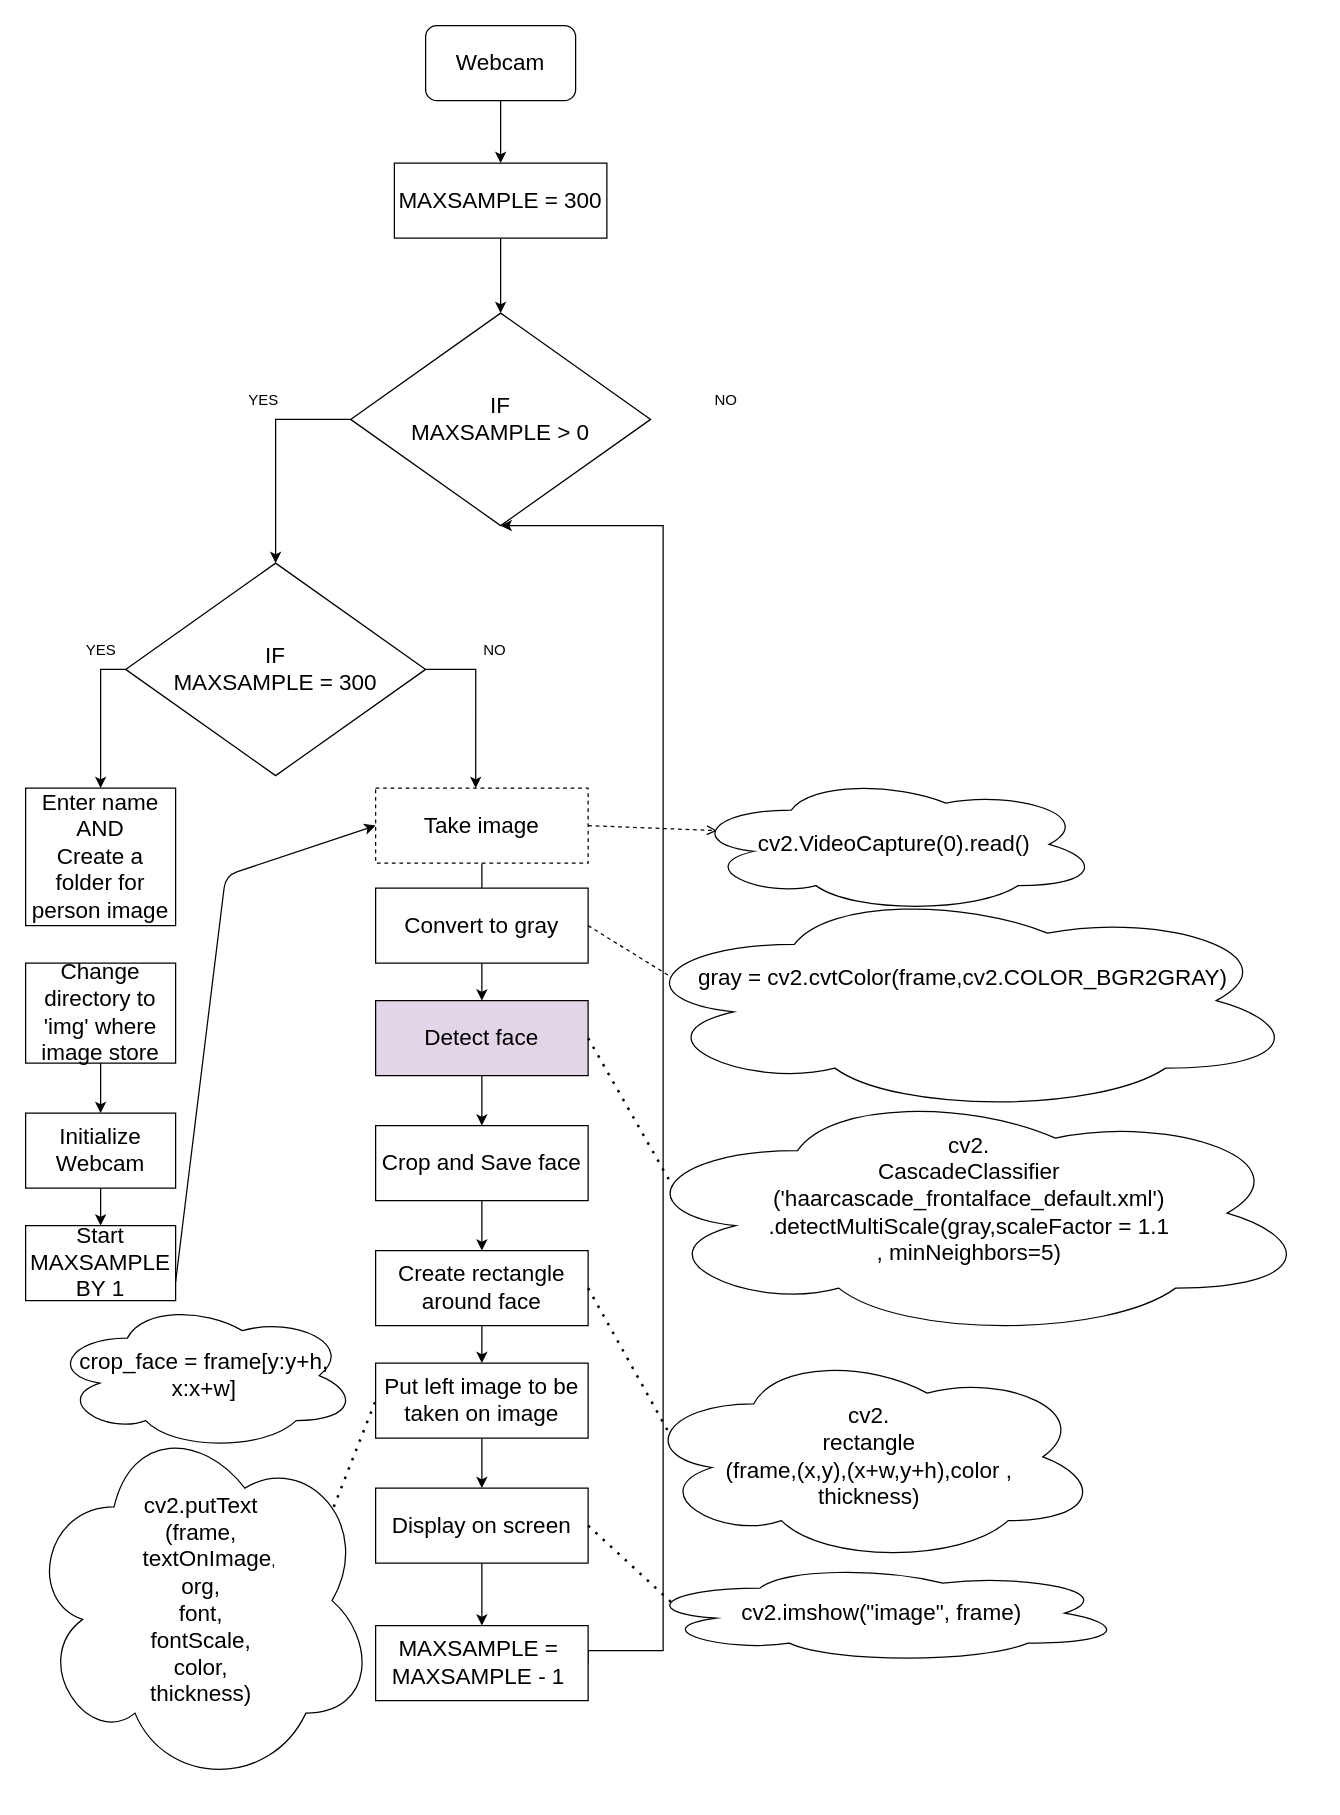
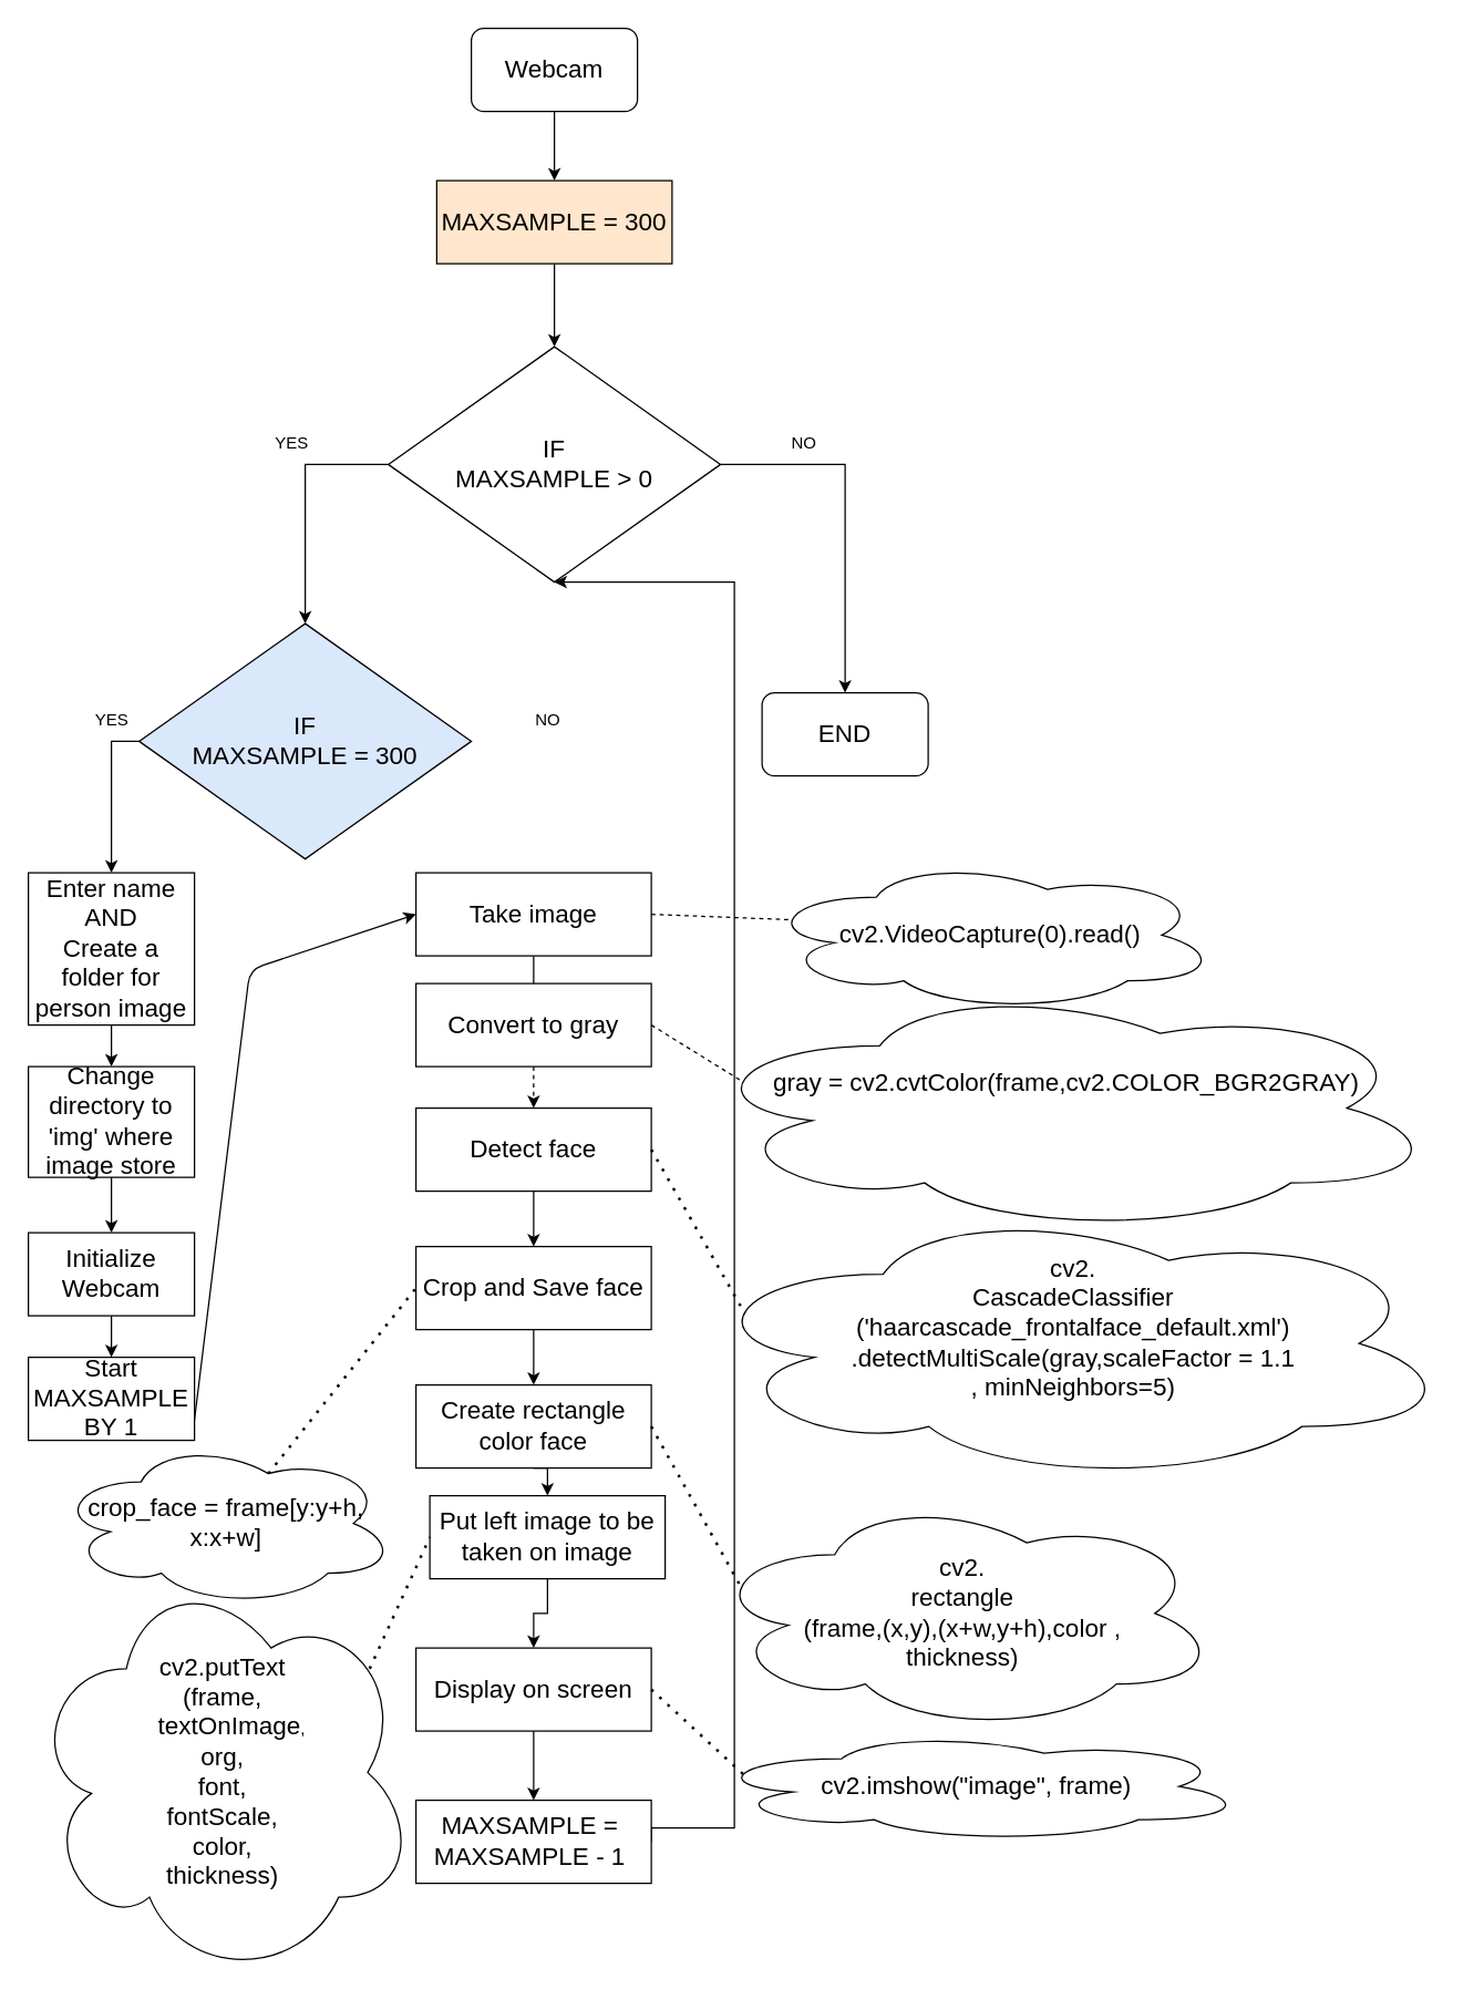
- <mxCell id="4" value="&lt;font style=&quot;font-size: 18px&quot;&gt;MAXSAMPLE = 300&lt;/font&gt;" style="rounded=0;whiteSpace=wrap;html=1;" parent="1" vertex="1"><mxGeometry x="315" y="130" width="170" height="60" as="geometry" /></mxCell>
+ <mxCell id="4" value="&lt;font style=&quot;font-size: 18px&quot;&gt;MAXSAMPLE = 300&lt;/font&gt;" style="rounded=0;whiteSpace=wrap;html=1;fillColor=#ffe6cc;" parent="1" vertex="1"><mxGeometry x="315" y="130" width="170" height="60" as="geometry" /></mxCell>
+ <mxCell id="8" style="edgeStyle=orthogonalEdgeStyle;rounded=0;orthogonalLoop=1;jettySize=auto;html=1;entryX=0.5;entryY=0;entryDx=0;entryDy=0;exitX=1;exitY=0.5;exitDx=0;exitDy=0;" parent="1" source="7" target="32" edge="1"><mxGeometry relative="1" as="geometry"><mxPoint x="610" y="490" as="targetPoint" /><mxPoint x="520" y="335" as="sourcePoint" /><Array as="points"><mxPoint x="610" y="335" /></Array></mxGeometry></mxCell>
+ <mxCell id="32" value="&lt;font style=&quot;font-size: 18px&quot;&gt;END&lt;/font&gt;" style="rounded=1;whiteSpace=wrap;html=1;" parent="1" vertex="1"><mxGeometry x="550" y="500" width="120" height="60" as="geometry" /></mxCell>
- <mxCell id="13" value="&lt;font style=&quot;font-size: 18px&quot;&gt;IF &lt;br&gt;MAXSAMPLE = 300&lt;/font&gt;" style="rhombus;whiteSpace=wrap;html=1;" parent="1" vertex="1"><mxGeometry x="100" y="450" width="240" height="170" as="geometry" /></mxCell>
+ <mxCell id="13" value="&lt;font style=&quot;font-size: 18px&quot;&gt;IF &lt;br&gt;MAXSAMPLE = 300&lt;/font&gt;" style="rhombus;whiteSpace=wrap;html=1;fillColor=#dae8fc;" parent="1" vertex="1"><mxGeometry x="100" y="450" width="240" height="170" as="geometry" /></mxCell>
- <mxCell id="12" style="edgeStyle=orthogonalEdgeStyle;rounded=0;orthogonalLoop=1;jettySize=auto;html=1;exitX=1;exitY=0.5;exitDx=0;exitDy=0;entryX=0.471;entryY=0;entryDx=0;entryDy=0;entryPerimeter=0;" parent="1" source="13" target="34" edge="1"><mxGeometry relative="1" as="geometry"><mxPoint x="380" y="620" as="targetPoint" /><mxPoint x="340" y="540" as="sourcePoint" /><Array as="points"><mxPoint x="380" y="535" /></Array></mxGeometry></mxCell>
- <mxCell id="34" value="&lt;span style=&quot;font-size: 18px&quot;&gt;Take image&lt;/span&gt;" style="rounded=0;whiteSpace=wrap;html=1;dashed=1;" parent="1" vertex="1"><mxGeometry x="300" y="630" width="170" height="60" as="geometry" /></mxCell>
+ <mxCell id="34" value="&lt;span style=&quot;font-size: 18px&quot;&gt;Take image&lt;/span&gt;" style="rounded=0;whiteSpace=wrap;html=1;" parent="1" vertex="1"><mxGeometry x="300" y="630" width="170" height="60" as="geometry" /></mxCell>
- <mxCell id="41" value="" style="endArrow=open;dashed=1;html=1;exitX=1;exitY=0.5;exitDx=0;exitDy=0;entryX=0.07;entryY=0.4;entryDx=0;entryDy=0;entryPerimeter=0;" edge="1" parent="1" source="34" target="42"><mxGeometry width="50" height="50" relative="1" as="geometry"><mxPoint x="560" y="680" as="sourcePoint" /><mxPoint x="610" y="660" as="targetPoint" /></mxGeometry></mxCell>
+ <mxCell id="41" value="" style="endArrow=none;dashed=1;html=1;exitX=1;exitY=0.5;exitDx=0;exitDy=0;entryX=0.07;entryY=0.4;entryDx=0;entryDy=0;entryPerimeter=0;" edge="1" parent="1" source="34" target="42"><mxGeometry width="50" height="50" relative="1" as="geometry"><mxPoint x="560" y="680" as="sourcePoint" /><mxPoint x="610" y="660" as="targetPoint" /></mxGeometry></mxCell>
+ <mxCell id="33" style="edgeStyle=orthogonalEdgeStyle;rounded=0;orthogonalLoop=1;jettySize=auto;html=1;exitX=0.5;exitY=1;exitDx=0;exitDy=0;entryX=0.5;entryY=0;entryDx=0;entryDy=0;" parent="1" source="14" target="37" edge="1"><mxGeometry relative="1" as="geometry"><mxPoint x="70" y="790" as="targetPoint" /><mxPoint x="70" y="740" as="sourcePoint" /></mxGeometry></mxCell>
- <mxCell id="20" style="edgeStyle=orthogonalEdgeStyle;rounded=0;orthogonalLoop=1;jettySize=auto;html=1;entryX=0.5;entryY=0;entryDx=0;entryDy=0;exitX=0.5;exitY=1;exitDx=0;exitDy=0;" parent="1" source="19" target="21" edge="1"><mxGeometry relative="1" as="geometry"><mxPoint x="379.5" y="860" as="targetPoint" /><mxPoint x="379.5" y="810" as="sourcePoint" /></mxGeometry></mxCell>
+ <mxCell id="20" style="edgeStyle=orthogonalEdgeStyle;rounded=0;orthogonalLoop=1;jettySize=auto;html=1;entryX=0.5;entryY=0;entryDx=0;entryDy=0;exitX=0.5;exitY=1;exitDx=0;exitDy=0;dashed=1;" parent="1" source="19" target="21" edge="1"><mxGeometry relative="1" as="geometry"><mxPoint x="379.5" y="860" as="targetPoint" /><mxPoint x="379.5" y="810" as="sourcePoint" /></mxGeometry></mxCell>
- <mxCell id="21" value="&lt;span style=&quot;font-size: 18px&quot;&gt;Detect face&lt;/span&gt;" style="rounded=0;whiteSpace=wrap;html=1;fillColor=#e1d5e7;" parent="1" vertex="1"><mxGeometry x="300" y="800" width="170" height="60" as="geometry" /></mxCell>
+ <mxCell id="21" value="&lt;span style=&quot;font-size: 18px&quot;&gt;Detect face&lt;/span&gt;" style="rounded=0;whiteSpace=wrap;html=1;" parent="1" vertex="1"><mxGeometry x="300" y="800" width="170" height="60" as="geometry" /></mxCell>
+ <mxCell id="47" value="" style="endArrow=none;dashed=1;html=1;dashPattern=1 3;strokeWidth=2;entryX=0;entryY=0.5;entryDx=0;entryDy=0;exitX=0.625;exitY=0.2;exitDx=0;exitDy=0;exitPerimeter=0;" edge="1" parent="1" source="48" target="40"><mxGeometry width="50" height="50" relative="1" as="geometry"><mxPoint x="210" y="1050" as="sourcePoint" /><mxPoint x="260" y="1000" as="targetPoint" /></mxGeometry></mxCell>
- <mxCell id="23" value="&lt;font style=&quot;font-size: 18px&quot;&gt;Create rectangle around face&lt;br&gt;&lt;/font&gt;" style="rounded=0;whiteSpace=wrap;html=1;" parent="1" vertex="1"><mxGeometry x="300" y="1000" width="170" height="60" as="geometry" /></mxCell>
+ <mxCell id="23" value="&lt;font style=&quot;font-size: 18px&quot;&gt;Create rectangle color face&lt;br&gt;&lt;/font&gt;" style="rounded=0;whiteSpace=wrap;html=1;" parent="1" vertex="1"><mxGeometry x="300" y="1000" width="170" height="60" as="geometry" /></mxCell>
- <mxCell id="25" value="&lt;font style=&quot;font-size: 18px&quot;&gt;Put left image to be taken on image&lt;br&gt;&lt;/font&gt;" style="rounded=0;whiteSpace=wrap;html=1;" parent="1" vertex="1"><mxGeometry x="300" y="1090" width="170" height="60" as="geometry" /></mxCell>
+ <mxCell id="25" value="&lt;font style=&quot;font-size: 18px&quot;&gt;Put left image to be taken on image&lt;br&gt;&lt;/font&gt;" style="rounded=0;whiteSpace=wrap;html=1;" parent="1" vertex="1"><mxGeometry x="310" y="1080" width="170" height="60" as="geometry" /></mxCell>
